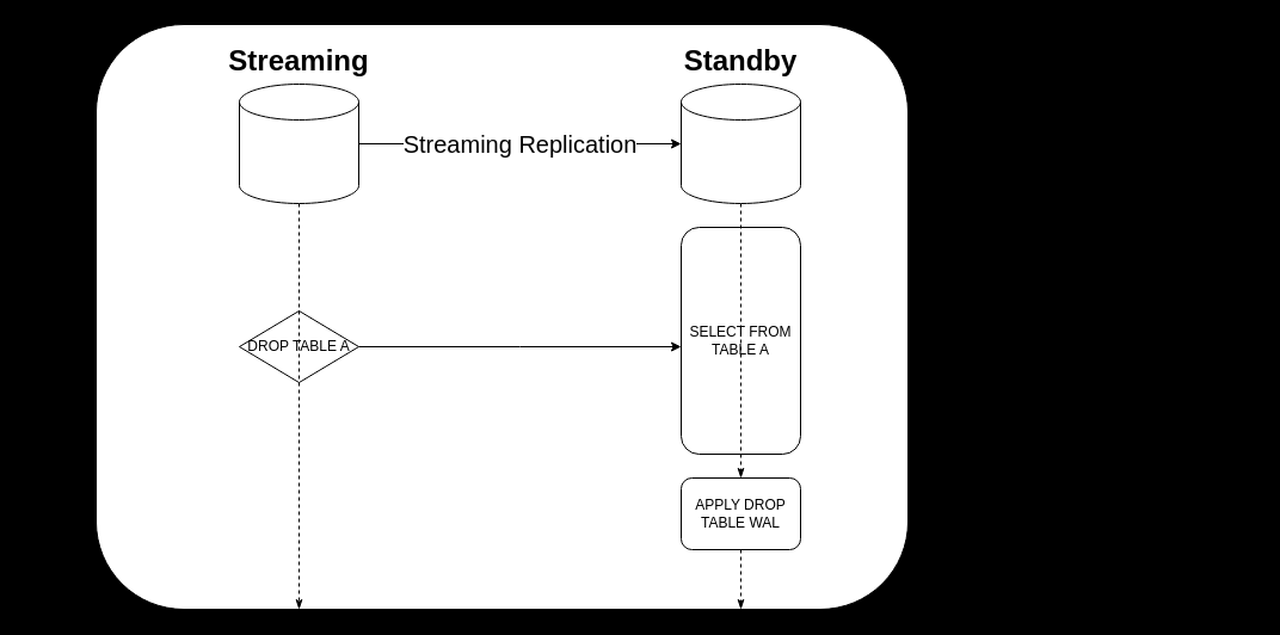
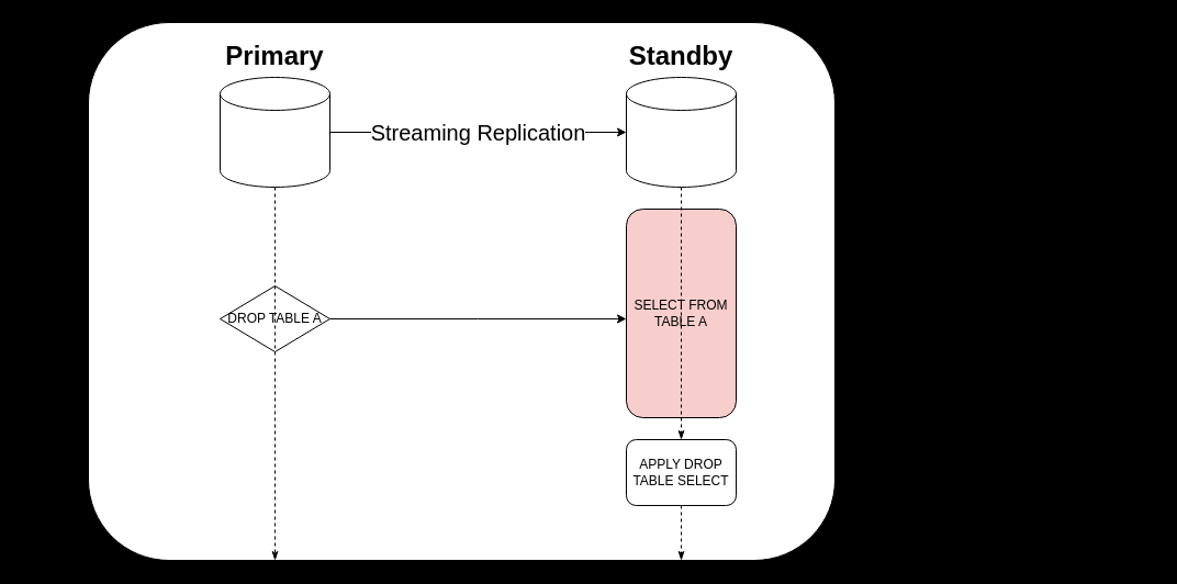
- <mxCell id="13" value="&lt;h1 style=&quot;margin-top: 0px;&quot;&gt;Streaming&lt;/h1&gt;" style="text;html=1;whiteSpace=wrap;overflow=hidden;rounded=0;align=center;" parent="1" vertex="1"><mxGeometry x="160" y="30" width="180" height="60" as="geometry" /></mxCell>
+ <mxCell id="13" value="&lt;h1 style=&quot;margin-top: 0px;&quot;&gt;Primary&lt;/h1&gt;" style="text;html=1;whiteSpace=wrap;overflow=hidden;rounded=0;align=center;" parent="1" vertex="1"><mxGeometry x="160" y="30" width="180" height="60" as="geometry" /></mxCell>
- <mxCell id="15" value="SELECT FROM TABLE A" style="rounded=1;whiteSpace=wrap;html=1;" parent="1" vertex="1"><mxGeometry x="570" y="190" width="100" height="190" as="geometry" /></mxCell>
+ <mxCell id="15" value="SELECT FROM TABLE A" style="rounded=1;whiteSpace=wrap;html=1;fillColor=#f8cecc;" parent="1" vertex="1"><mxGeometry x="570" y="190" width="100" height="190" as="geometry" /></mxCell>
- <mxCell id="21" value="APPLY DROP TABLE WAL" style="rounded=1;whiteSpace=wrap;html=1;" parent="1" vertex="1"><mxGeometry x="570" y="400" width="100" height="60" as="geometry" /></mxCell>
+ <mxCell id="21" value="APPLY DROP TABLE SELECT" style="rounded=1;whiteSpace=wrap;html=1;" parent="1" vertex="1"><mxGeometry x="570" y="400" width="100" height="60" as="geometry" /></mxCell>
